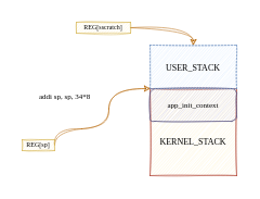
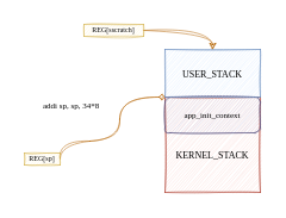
- <mxCell id="8" value="&lt;font&gt;&lt;span style=&quot;font-size: 8px;&quot;&gt;USER_STACK&lt;/span&gt;&lt;/font&gt;" style="rounded=0;whiteSpace=wrap;html=1;fillColor=#dae8fc;strokeColor=#6c8ebf;sketch=1;strokeWidth=0.5;fontFamily=Hack Nerd Font;dashed=1;" vertex="1" parent="1"><mxGeometry x="138" y="41" width="80" height="40" as="geometry" /></mxCell>
+ <mxCell id="8" value="&lt;font&gt;&lt;span style=&quot;font-size: 8px;&quot;&gt;USER_STACK&lt;/span&gt;&lt;/font&gt;" style="rounded=0;whiteSpace=wrap;html=1;fillColor=#dae8fc;strokeColor=#6c8ebf;sketch=1;strokeWidth=0.5;fontFamily=Hack Nerd Font;" vertex="1" parent="1"><mxGeometry x="138" y="41" width="80" height="40" as="geometry" /></mxCell>
- <mxCell id="4" style="edgeStyle=orthogonalEdgeStyle;sketch=1;orthogonalLoop=1;jettySize=auto;html=1;exitX=1;exitY=0.5;exitDx=0;exitDy=0;entryX=0;entryY=0;entryDx=0;entryDy=0;strokeWidth=0.5;fontFamily=Hack Nerd Font;fontSize=7;startArrow=none;startFill=0;endArrow=classic;endFill=1;startSize=4;endSize=4;sourcePerimeterSpacing=0;targetPerimeterSpacing=0;curved=1;fillColor=#fad7ac;strokeColor=#b46504;" edge="1" parent="1" source="6" target="7"><mxGeometry relative="1" as="geometry"><Array as="points"><mxPoint x="50" y="118" /><mxPoint x="100" y="118" /><mxPoint x="100" y="81" /></Array></mxGeometry></mxCell>
+ <mxCell id="4" style="edgeStyle=orthogonalEdgeStyle;sketch=1;orthogonalLoop=1;jettySize=auto;html=1;exitX=1;exitY=0.5;exitDx=0;exitDy=0;entryX=0;entryY=0;entryDx=0;entryDy=0;strokeWidth=0.5;fontFamily=Hack Nerd Font;fontSize=7;startArrow=none;startFill=0;endArrow=diamond;endFill=1;startSize=4;endSize=4;sourcePerimeterSpacing=0;targetPerimeterSpacing=0;curved=1;fillColor=#fad7ac;strokeColor=#b46504;" edge="1" parent="1" source="6" target="7"><mxGeometry relative="1" as="geometry"><Array as="points"><mxPoint x="50" y="118" /><mxPoint x="100" y="118" /><mxPoint x="100" y="81" /></Array></mxGeometry></mxCell>
- <mxCell id="3" value="&lt;font style=&quot;font-size: 8px;&quot;&gt;&lt;br&gt;KERNEL_STACK&lt;br&gt;&lt;/font&gt;" style="rounded=0;whiteSpace=wrap;html=1;fillColor=#fff2cc;strokeColor=#ae4132;sketch=1;strokeWidth=0.5;fontFamily=Hack Nerd Font;" vertex="1" parent="1"><mxGeometry x="138" y="81" width="80" height="80" as="geometry" /></mxCell>
+ <mxCell id="3" value="&lt;font style=&quot;font-size: 8px;&quot;&gt;&lt;br&gt;KERNEL_STACK&lt;br&gt;&lt;/font&gt;" style="rounded=0;whiteSpace=wrap;html=1;fillColor=#fad9d5;strokeColor=#ae4132;sketch=1;strokeWidth=0.5;fontFamily=Hack Nerd Font;" vertex="1" parent="1"><mxGeometry x="138" y="81" width="80" height="80" as="geometry" /></mxCell>
